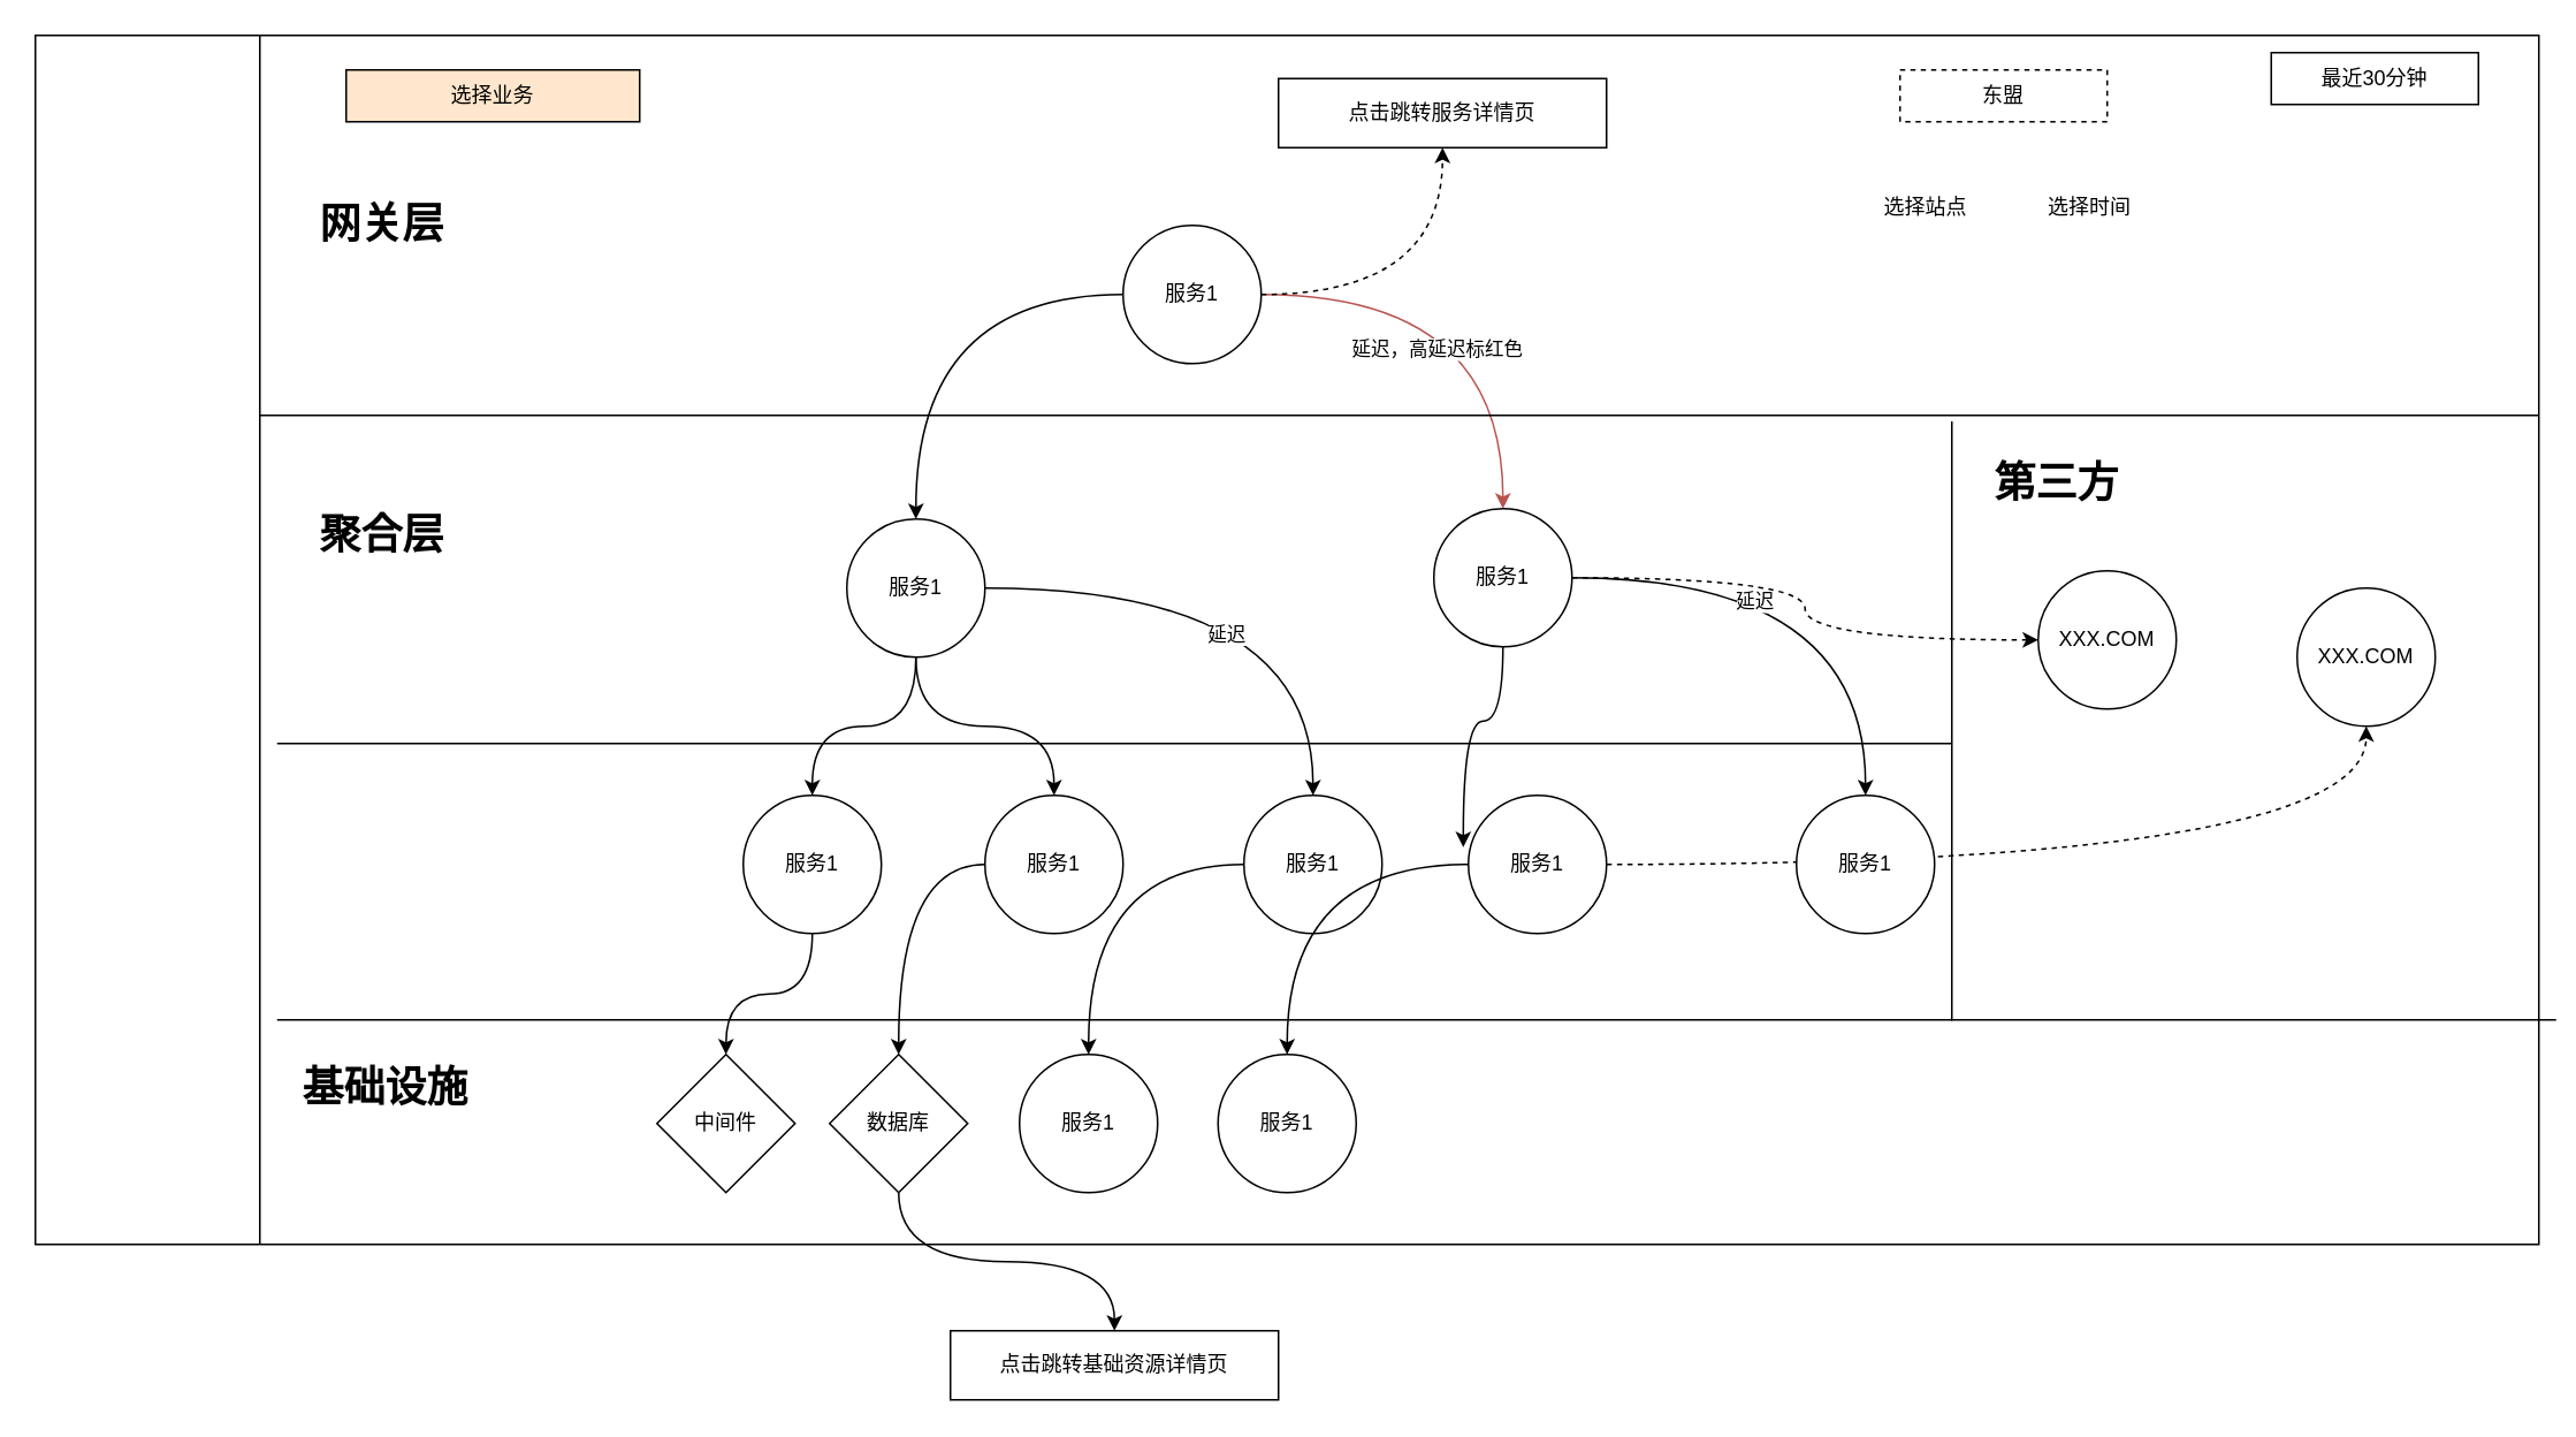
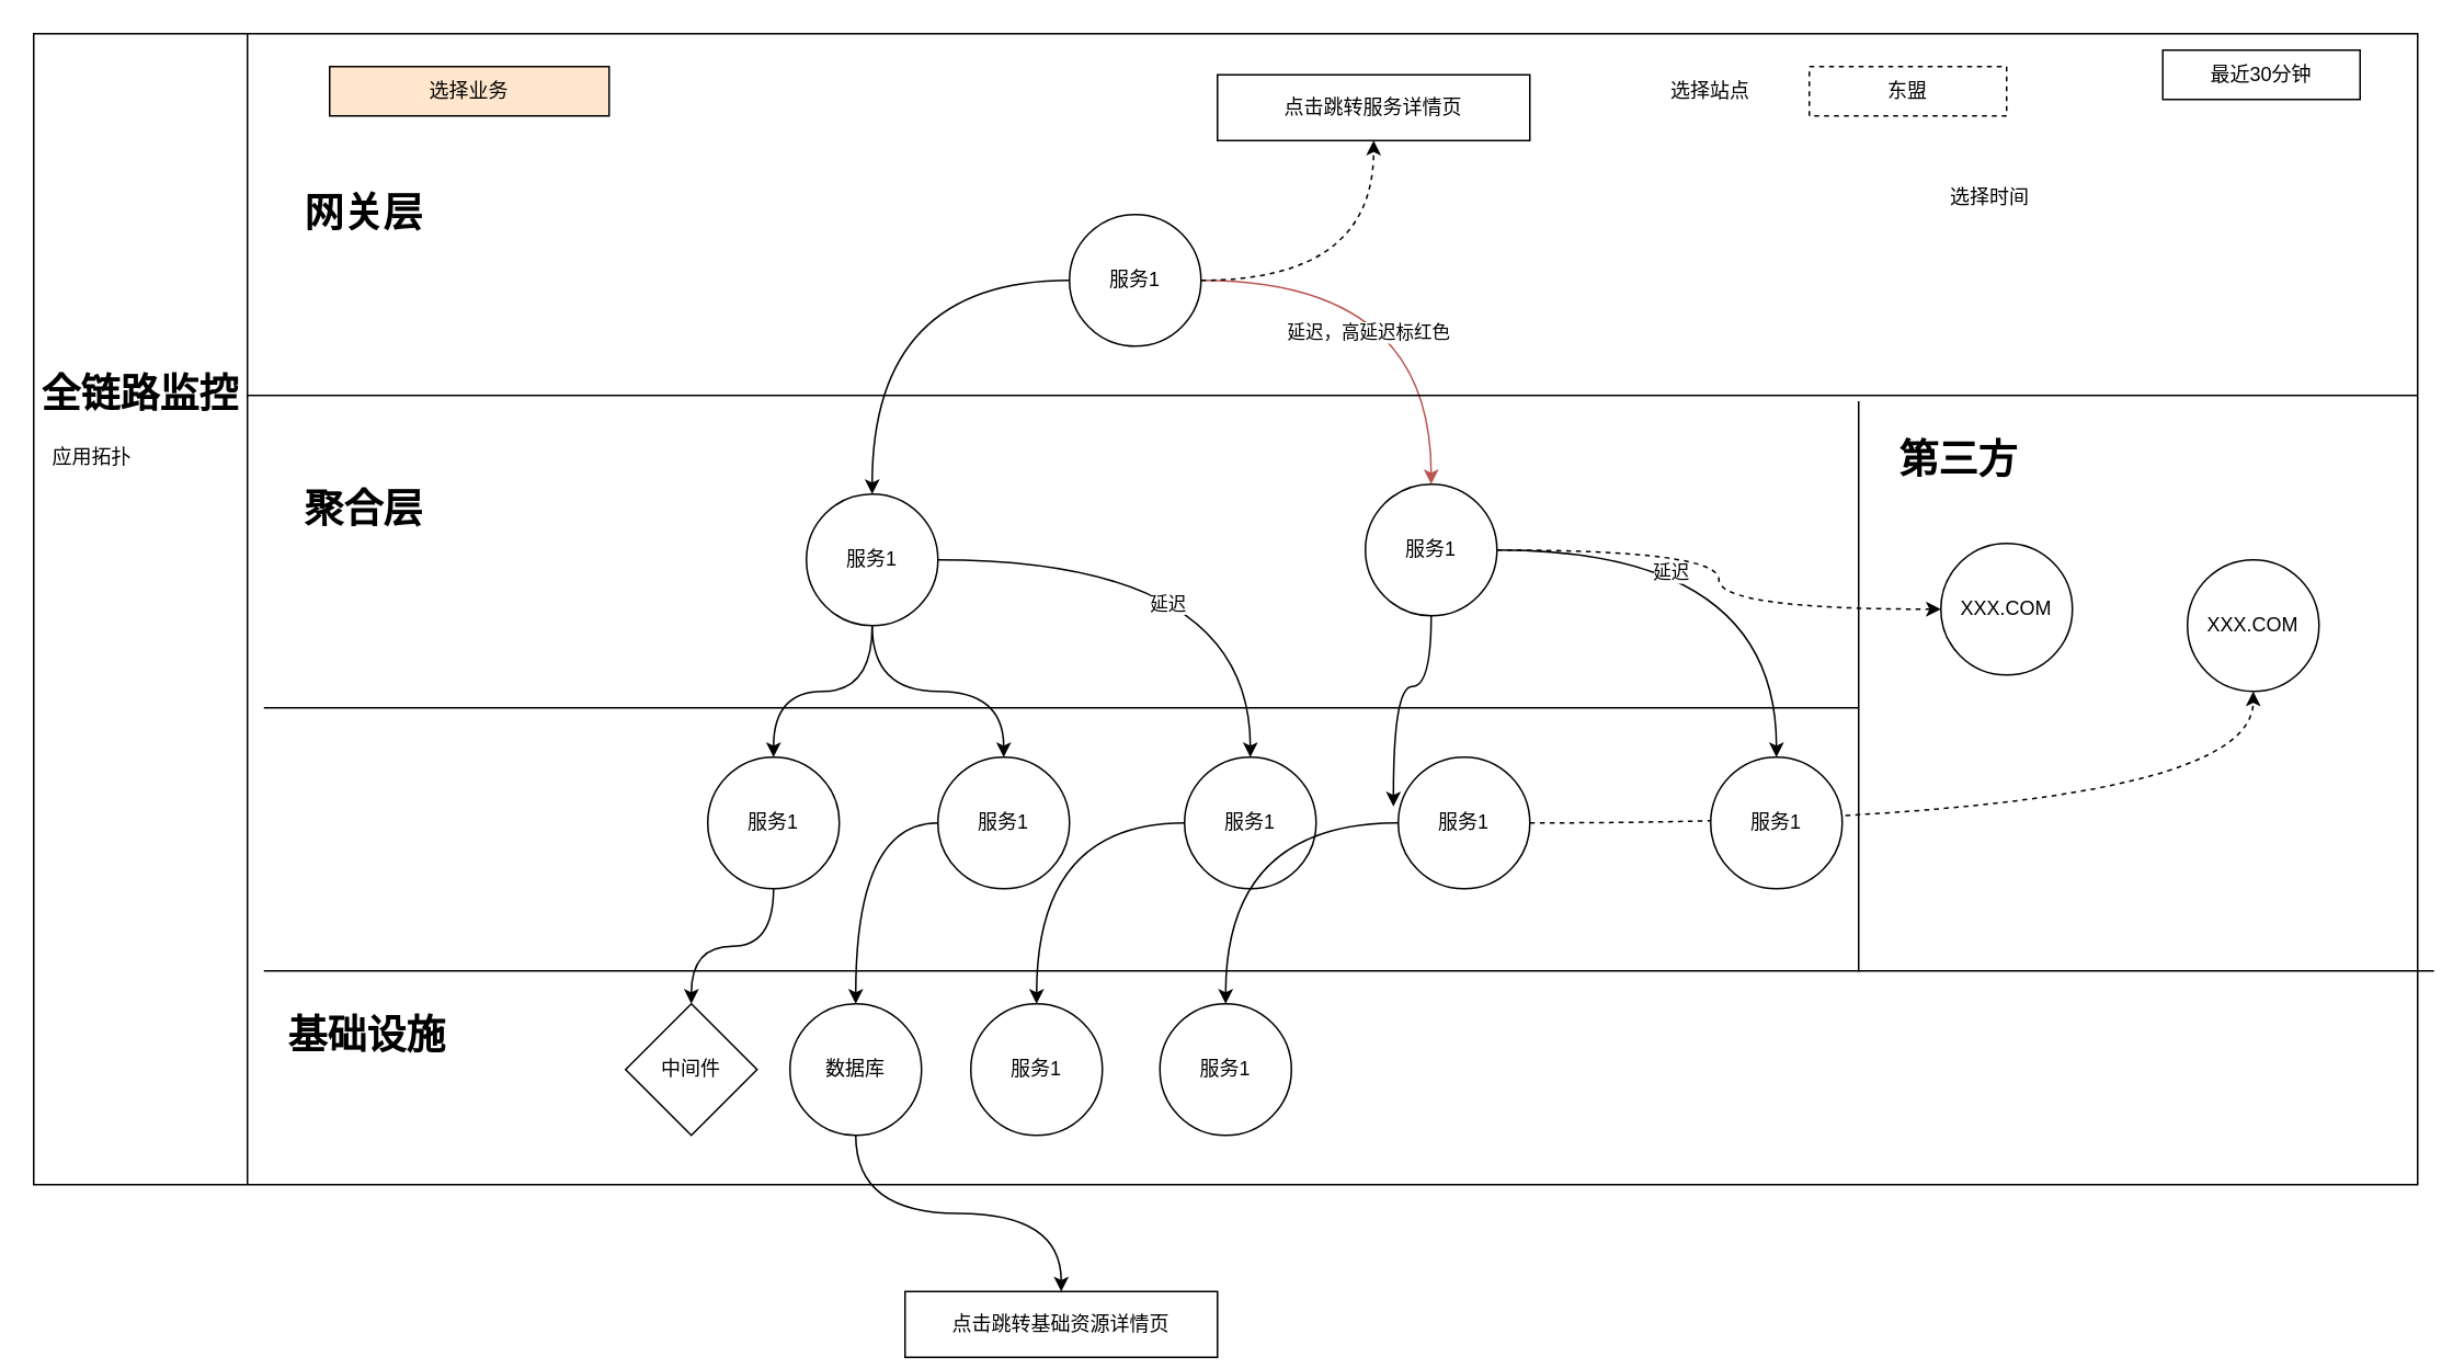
- <mxCell id="5" value="选择站点" style="text;html=1;strokeColor=none;fillColor=none;align=center;verticalAlign=middle;whiteSpace=wrap;rounded=0;" parent="2" vertex="1"><mxGeometry x="1065" y="85" width="60" height="30" as="geometry" /></mxCell>
+ <mxCell id="5" value="选择站点" style="text;html=1;strokeColor=none;fillColor=none;align=center;verticalAlign=middle;whiteSpace=wrap;rounded=0;" parent="2" vertex="1"><mxGeometry x="990" y="20" width="60" height="30" as="geometry" /></mxCell>
+ <mxCell id="3" value="&lt;h1&gt;全链路监控&lt;/h1&gt;&lt;div&gt;&amp;nbsp; 应用拓扑&lt;/div&gt;" style="text;html=1;strokeColor=none;fillColor=none;spacing=5;spacingTop=-20;whiteSpace=wrap;overflow=hidden;rounded=0;" parent="2" vertex="1"><mxGeometry y="200" width="130" height="190" as="geometry" /></mxCell>
- <mxCell id="41" value="数据库" style="rhombus;whiteSpace=wrap;html=1;aspect=fixed;" parent="2" vertex="1"><mxGeometry x="460" y="590" width="80" height="80" as="geometry" /></mxCell>
+ <mxCell id="41" value="数据库" style="ellipse;whiteSpace=wrap;html=1;aspect=fixed;" parent="2" vertex="1"><mxGeometry x="460" y="590" width="80" height="80" as="geometry" /></mxCell>
- <mxCell id="49" value="点击跳转基础资源详情页" style="rounded=0;whiteSpace=wrap;html=1;" parent="1" vertex="1"><mxGeometry x="550" y="770" width="190" height="40" as="geometry" /></mxCell>
+ <mxCell id="49" value="点击跳转基础资源详情页" style="rounded=0;whiteSpace=wrap;html=1;" parent="1" vertex="1"><mxGeometry x="550" y="785" width="190" height="40" as="geometry" /></mxCell>
